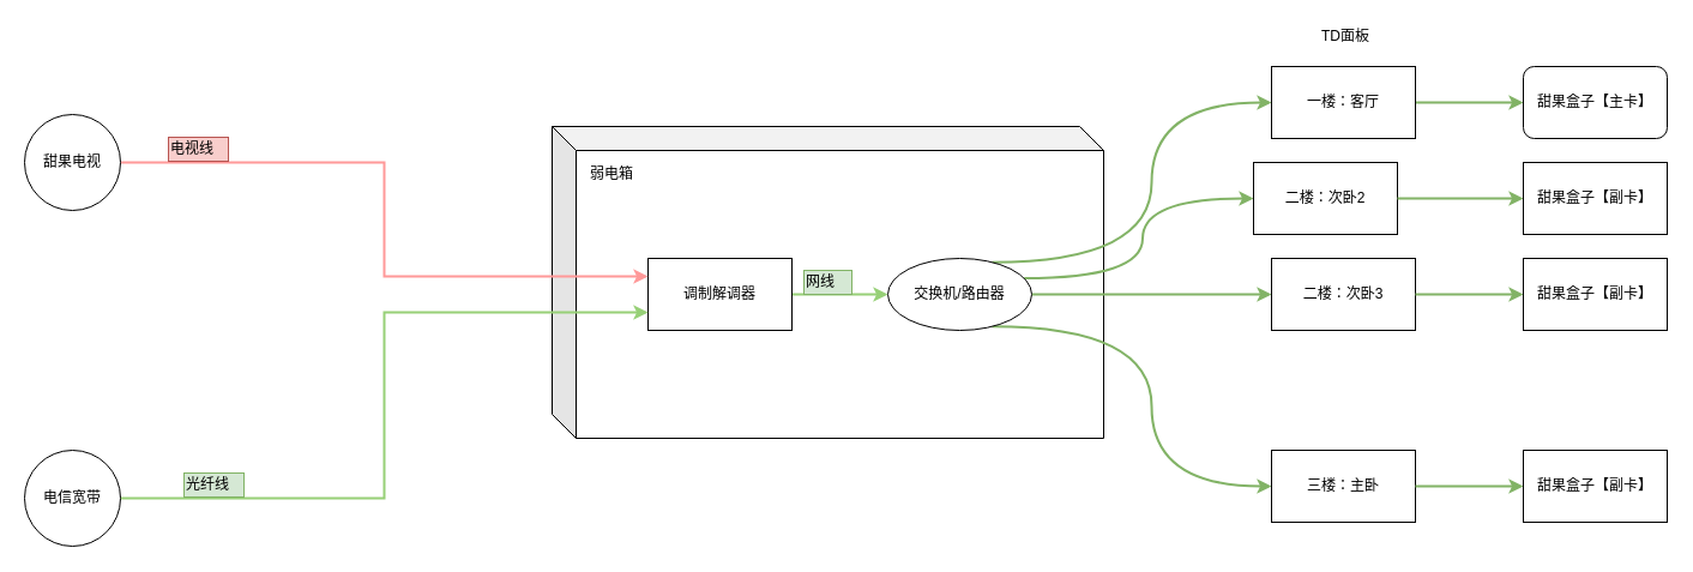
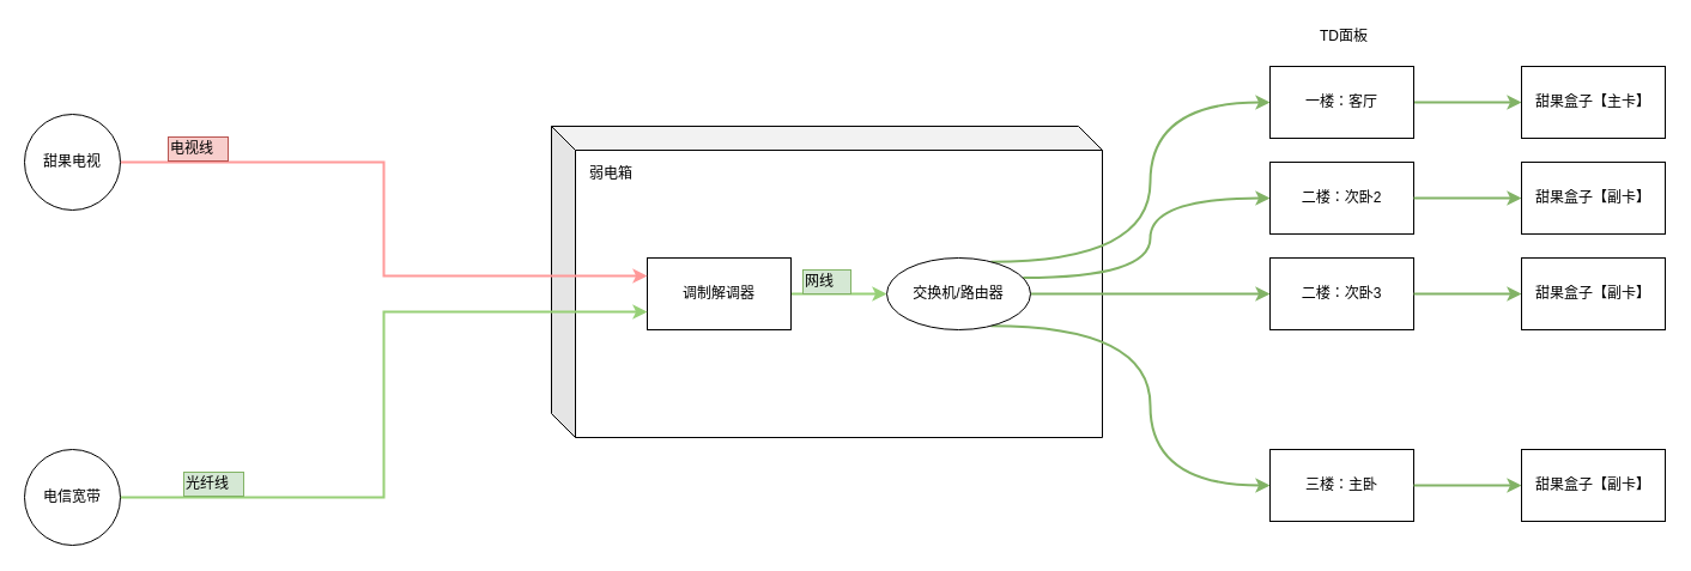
- <mxCell id="23" value="甜果盒子【主卡】" style="whiteSpace=wrap;html=1;rounded=1;" vertex="1" parent="1"><mxGeometry x="1270" y="55" width="120" height="60" as="geometry" /></mxCell>
+ <mxCell id="23" value="甜果盒子【主卡】" style="rounded=0;whiteSpace=wrap;html=1;" vertex="1" parent="1"><mxGeometry x="1270" y="55" width="120" height="60" as="geometry" /></mxCell>
- <mxCell id="12" value="二楼：次卧2" style="rounded=0;whiteSpace=wrap;html=1;" vertex="1" parent="1"><mxGeometry x="1045" y="135" width="120" height="60" as="geometry" /></mxCell>
+ <mxCell id="12" value="二楼：次卧2" style="rounded=0;whiteSpace=wrap;html=1;" vertex="1" parent="1"><mxGeometry x="1060" y="135" width="120" height="60" as="geometry" /></mxCell>
